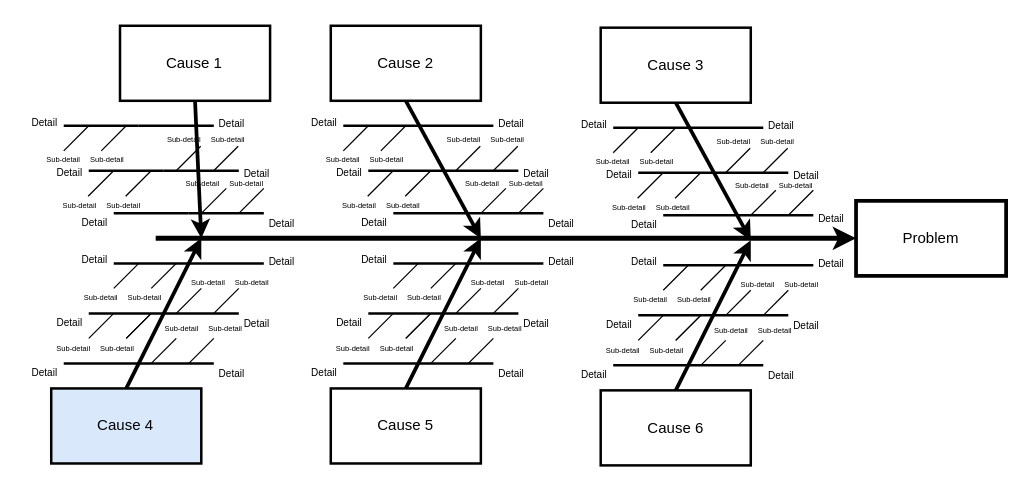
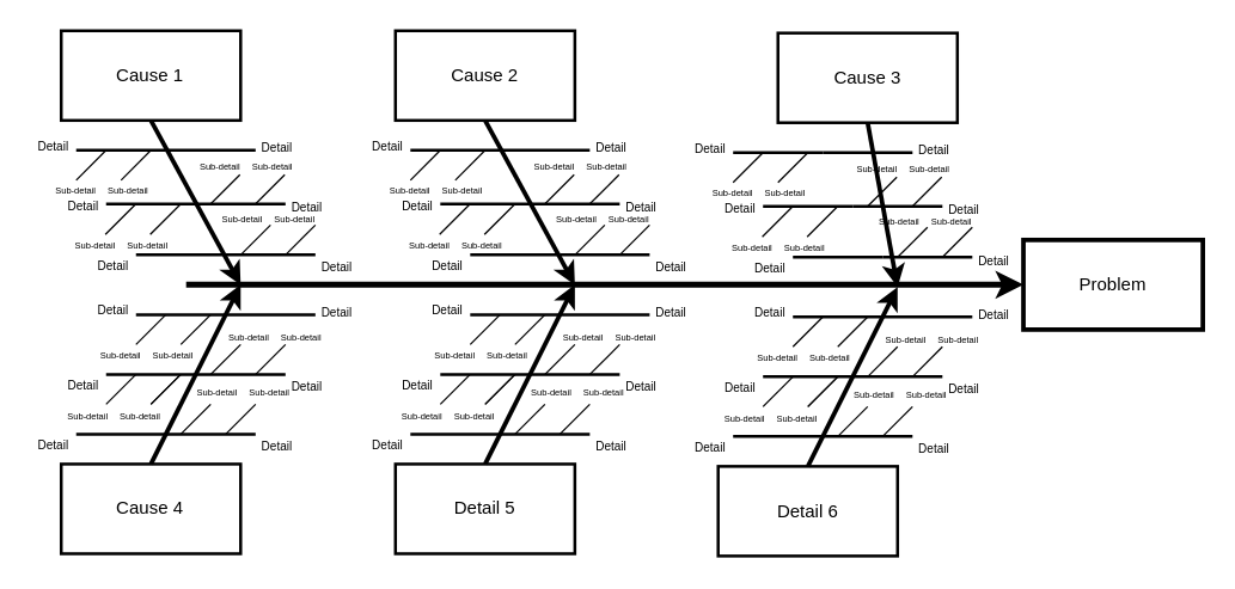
- <mxCell id="2" value="Cause 1" style="whiteSpace=wrap;strokeWidth=2" parent="1" vertex="1"><mxGeometry x="95.458" y="20" width="120" height="60" as="geometry" /></mxCell>
+ <mxCell id="2" value="Cause 1" style="whiteSpace=wrap;strokeWidth=2" parent="1" vertex="1"><mxGeometry x="40.458" y="20" width="120" height="60" as="geometry" /></mxCell>
- <mxCell id="126" value="Cause 3" style="whiteSpace=wrap;strokeWidth=2" parent="1" vertex="1"><mxGeometry x="479.833" y="21.528" width="120" height="60" as="geometry" /></mxCell>
+ <mxCell id="126" value="Cause 3" style="whiteSpace=wrap;strokeWidth=2" parent="1" vertex="1"><mxGeometry x="519.833" y="21.528" width="120" height="60" as="geometry" /></mxCell>
- <mxCell id="3" value="Cause 4" style="whiteSpace=wrap;strokeWidth=2;fillColor=#dae8fc;" parent="1" vertex="1"><mxGeometry x="40.458" y="310" width="120" height="60" as="geometry" /></mxCell>
+ <mxCell id="3" value="Cause 4" style="whiteSpace=wrap;strokeWidth=2" parent="1" vertex="1"><mxGeometry x="40.458" y="310" width="120" height="60" as="geometry" /></mxCell>
- <mxCell id="66" value="Cause 5" style="whiteSpace=wrap;strokeWidth=2" parent="1" vertex="1"><mxGeometry x="264" y="310" width="120" height="60" as="geometry" /></mxCell>
+ <mxCell id="66" value="Detail 5" style="whiteSpace=wrap;strokeWidth=2" parent="1" vertex="1"><mxGeometry x="264" y="310" width="120" height="60" as="geometry" /></mxCell>
- <mxCell id="127" value="Cause 6" style="whiteSpace=wrap;strokeWidth=2" parent="1" vertex="1"><mxGeometry x="479.833" y="311.528" width="120" height="60" as="geometry" /></mxCell>
+ <mxCell id="127" value="Detail 6" style="whiteSpace=wrap;strokeWidth=2" parent="1" vertex="1"><mxGeometry x="479.833" y="311.528" width="120" height="60" as="geometry" /></mxCell>
